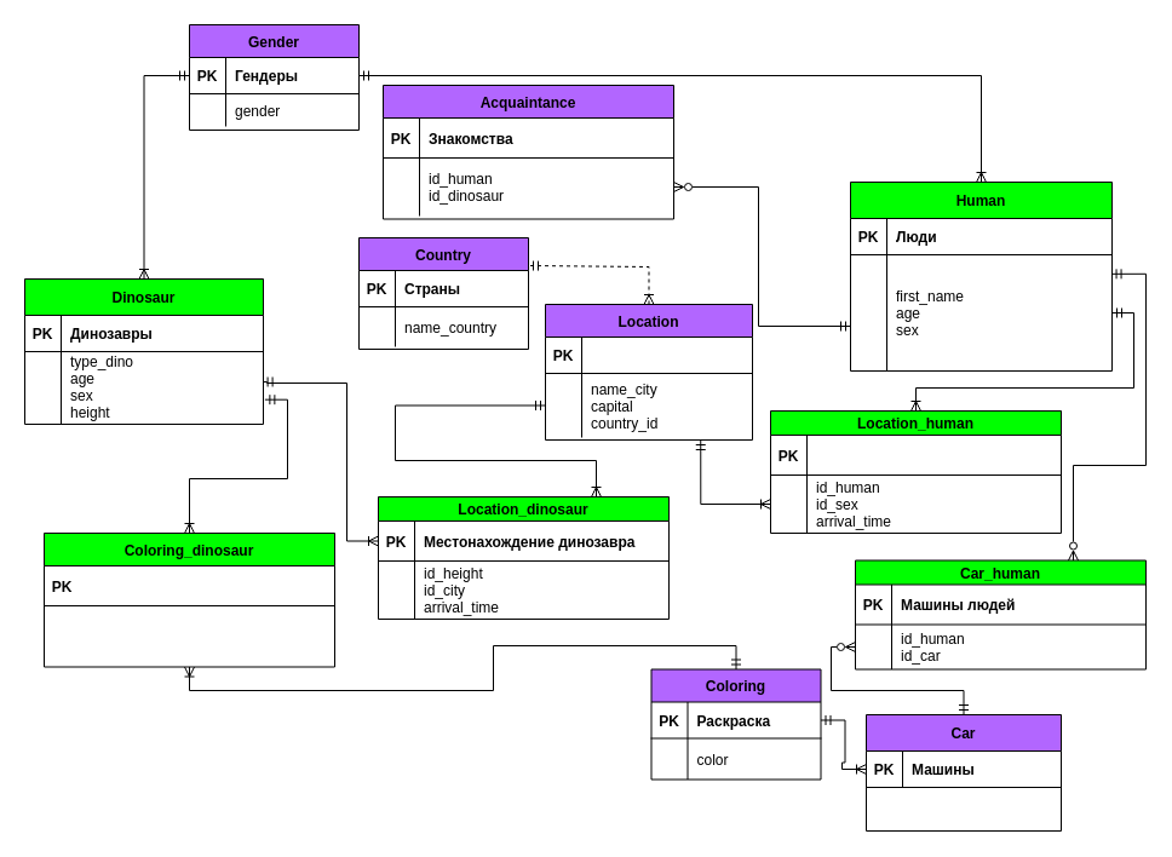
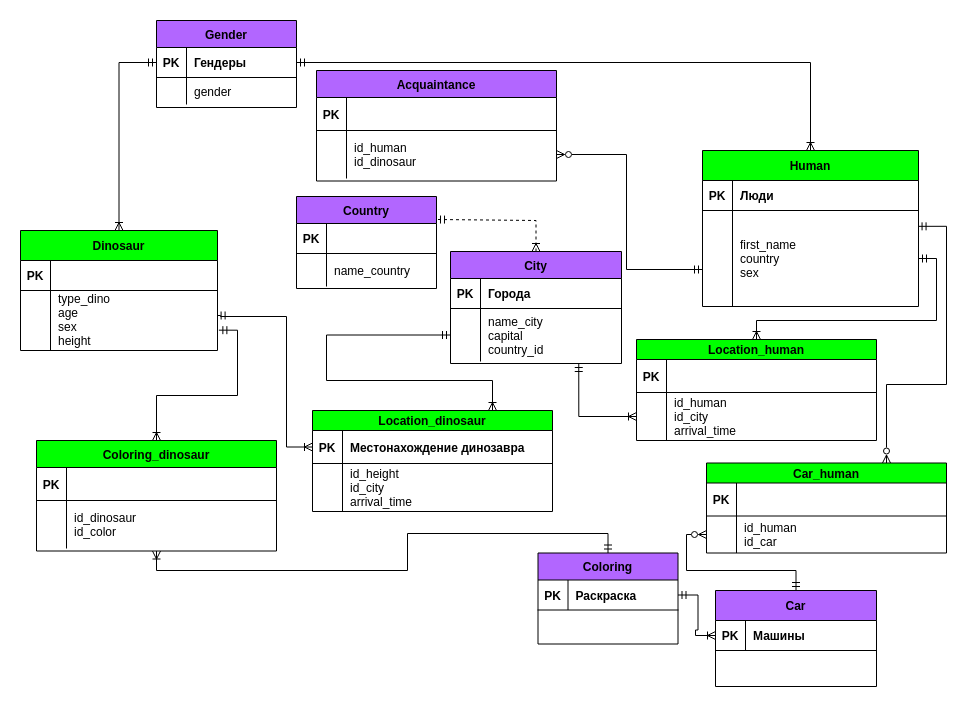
- <mxCell id="40" value="Знакомства" style="shape=partialRectangle;overflow=hidden;connectable=0;fillColor=none;top=0;left=0;bottom=0;right=0;align=left;spacingLeft=6;fontStyle=1;" vertex="1" parent="38"><mxGeometry x="30" width="210" height="33" as="geometry"><mxRectangle width="210" height="33" as="alternateBounds" /></mxGeometry></mxCell>
- <mxCell id="26" value="Страны" style="shape=partialRectangle;overflow=hidden;connectable=0;fillColor=none;top=0;left=0;bottom=0;right=0;align=left;spacingLeft=6;fontStyle=1;" vertex="1" parent="24"><mxGeometry x="30" width="110" height="30" as="geometry"><mxRectangle width="110" height="30" as="alternateBounds" /></mxGeometry></mxCell>
- <mxCell id="9" value="first_name&#10;age &#10;sex" style="shape=partialRectangle;overflow=hidden;connectable=0;fillColor=none;top=0;left=0;bottom=0;right=0;align=left;spacingLeft=6;" vertex="1" parent="7"><mxGeometry x="30" width="186" height="96" as="geometry"><mxRectangle width="186" height="96" as="alternateBounds" /></mxGeometry></mxCell>
+ <mxCell id="9" value="first_name&#10;country &#10;sex" style="shape=partialRectangle;overflow=hidden;connectable=0;fillColor=none;top=0;left=0;bottom=0;right=0;align=left;spacingLeft=6;" vertex="1" parent="7"><mxGeometry x="30" width="186" height="96" as="geometry"><mxRectangle width="186" height="96" as="alternateBounds" /></mxGeometry></mxCell>
- <mxCell id="45" value="Location" style="shape=table;startSize=27;container=1;collapsible=1;childLayout=tableLayout;fixedRows=1;rowLines=0;fontStyle=1;align=center;resizeLast=1;fillColor=#B266FF;" vertex="1" parent="1"><mxGeometry x="450" y="251" width="171" height="112" as="geometry" /></mxCell>
+ <mxCell id="45" value="City" style="shape=table;startSize=27;container=1;collapsible=1;childLayout=tableLayout;fixedRows=1;rowLines=0;fontStyle=1;align=center;resizeLast=1;fillColor=#B266FF;" vertex="1" parent="1"><mxGeometry x="450" y="251" width="171" height="112" as="geometry" /></mxCell>
- <mxCell id="91" value="Динозавры" style="shape=partialRectangle;overflow=hidden;connectable=0;fillColor=none;top=0;left=0;bottom=0;right=0;align=left;spacingLeft=6;fontStyle=1;" vertex="1" parent="89"><mxGeometry x="30" width="167" height="30" as="geometry"><mxRectangle width="167" height="30" as="alternateBounds" /></mxGeometry></mxCell>
+ <mxCell id="48" value="Города" style="shape=partialRectangle;overflow=hidden;connectable=0;fillColor=none;top=0;left=0;bottom=0;right=0;align=left;spacingLeft=6;fontStyle=1;" vertex="1" parent="46"><mxGeometry x="30" width="141" height="30" as="geometry"><mxRectangle width="141" height="30" as="alternateBounds" /></mxGeometry></mxCell>
- <mxCell id="76" value="id_human &#10;id_sex &#10;arrival_time " style="shape=partialRectangle;overflow=hidden;connectable=0;fillColor=none;top=0;left=0;bottom=0;right=0;align=left;spacingLeft=6;" vertex="1" parent="74"><mxGeometry x="30" width="210" height="48" as="geometry"><mxRectangle width="210" height="48" as="alternateBounds" /></mxGeometry></mxCell>
+ <mxCell id="76" value="id_human &#10;id_city &#10;arrival_time " style="shape=partialRectangle;overflow=hidden;connectable=0;fillColor=none;top=0;left=0;bottom=0;right=0;align=left;spacingLeft=6;" vertex="1" parent="74"><mxGeometry x="30" width="210" height="48" as="geometry"><mxRectangle width="210" height="48" as="alternateBounds" /></mxGeometry></mxCell>
- <mxCell id="82" value="Машины людей" style="shape=partialRectangle;overflow=hidden;connectable=0;fillColor=none;top=0;left=0;bottom=0;right=0;align=left;spacingLeft=6;fontStyle=1;" vertex="1" parent="80"><mxGeometry x="30" width="210" height="33" as="geometry"><mxRectangle width="210" height="33" as="alternateBounds" /></mxGeometry></mxCell>
+ <mxCell id="59" value="id_dinosaur&#10;id_color " style="shape=partialRectangle;overflow=hidden;connectable=0;fillColor=none;top=0;left=0;bottom=0;right=0;align=left;spacingLeft=6;" vertex="1" parent="57"><mxGeometry x="30" width="210" height="48" as="geometry"><mxRectangle width="210" height="48" as="alternateBounds" /></mxGeometry></mxCell>
- <mxCell id="36" value="color" style="shape=partialRectangle;overflow=hidden;connectable=0;fillColor=none;top=0;left=0;bottom=0;right=0;align=left;spacingLeft=6;" vertex="1" parent="34"><mxGeometry x="30" width="110" height="34" as="geometry"><mxRectangle width="110" height="34" as="alternateBounds" /></mxGeometry></mxCell>
